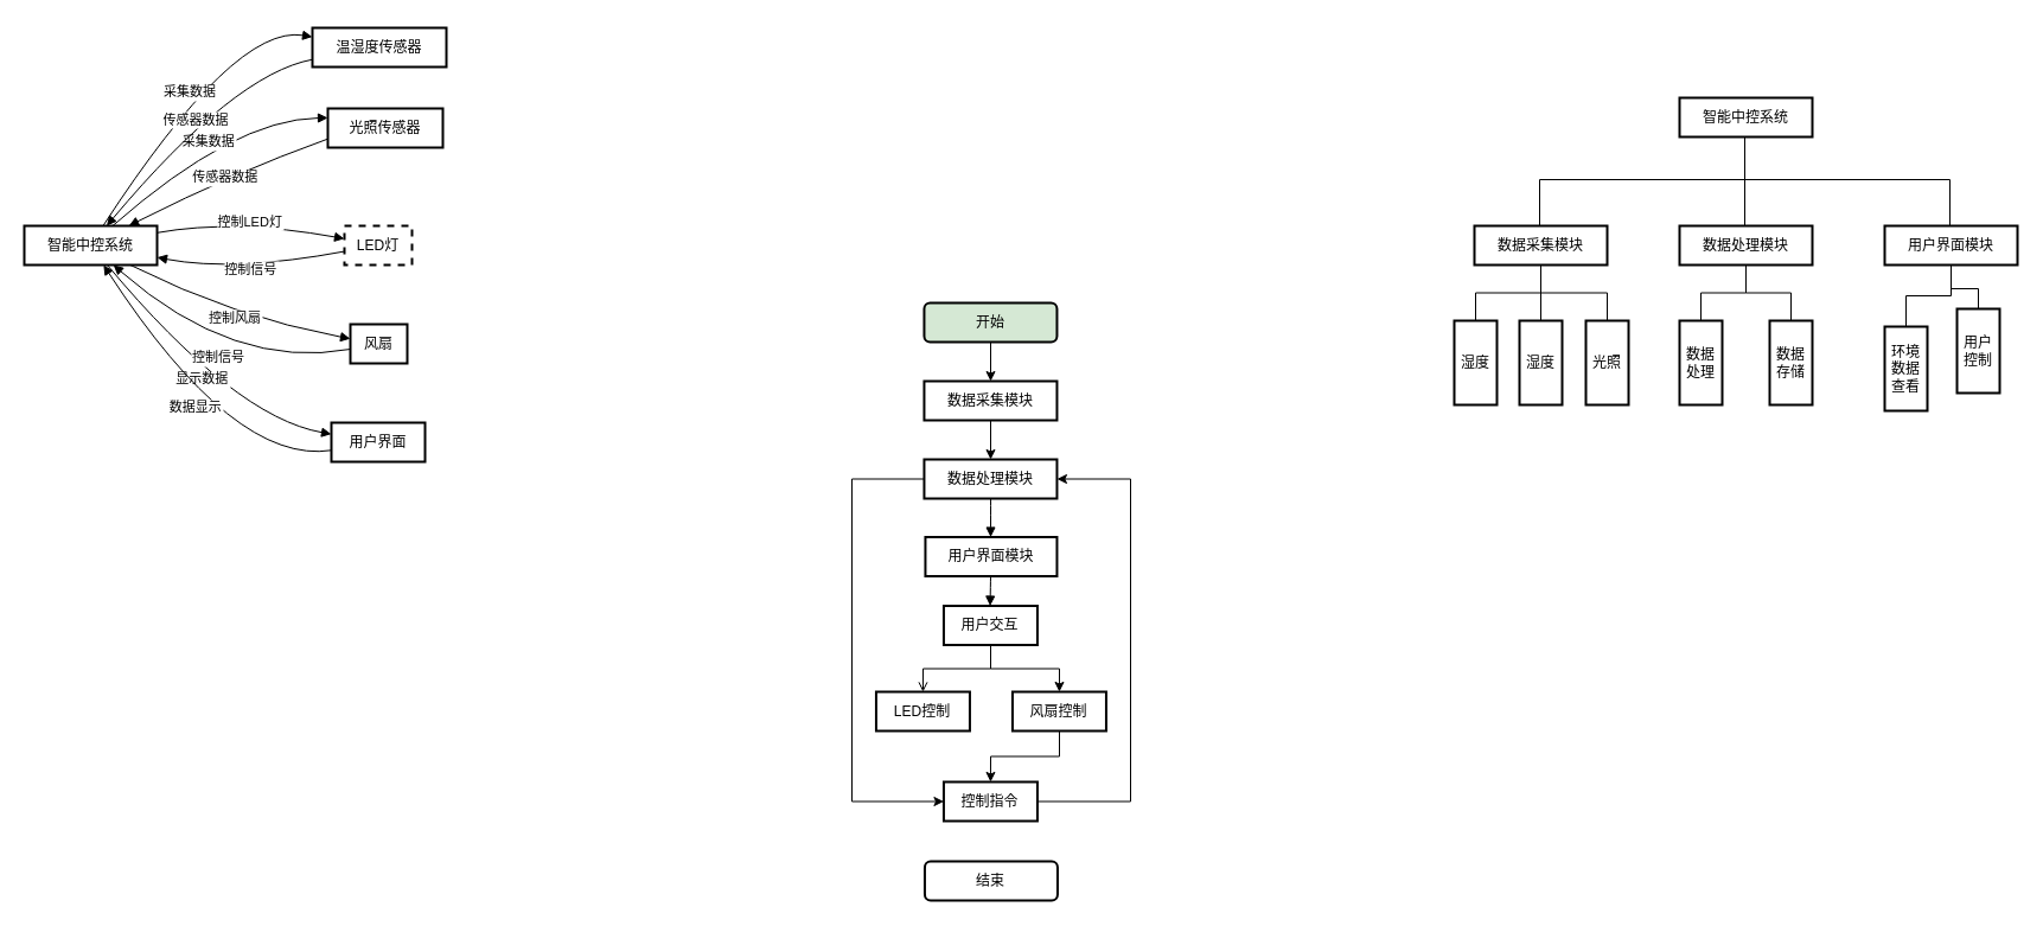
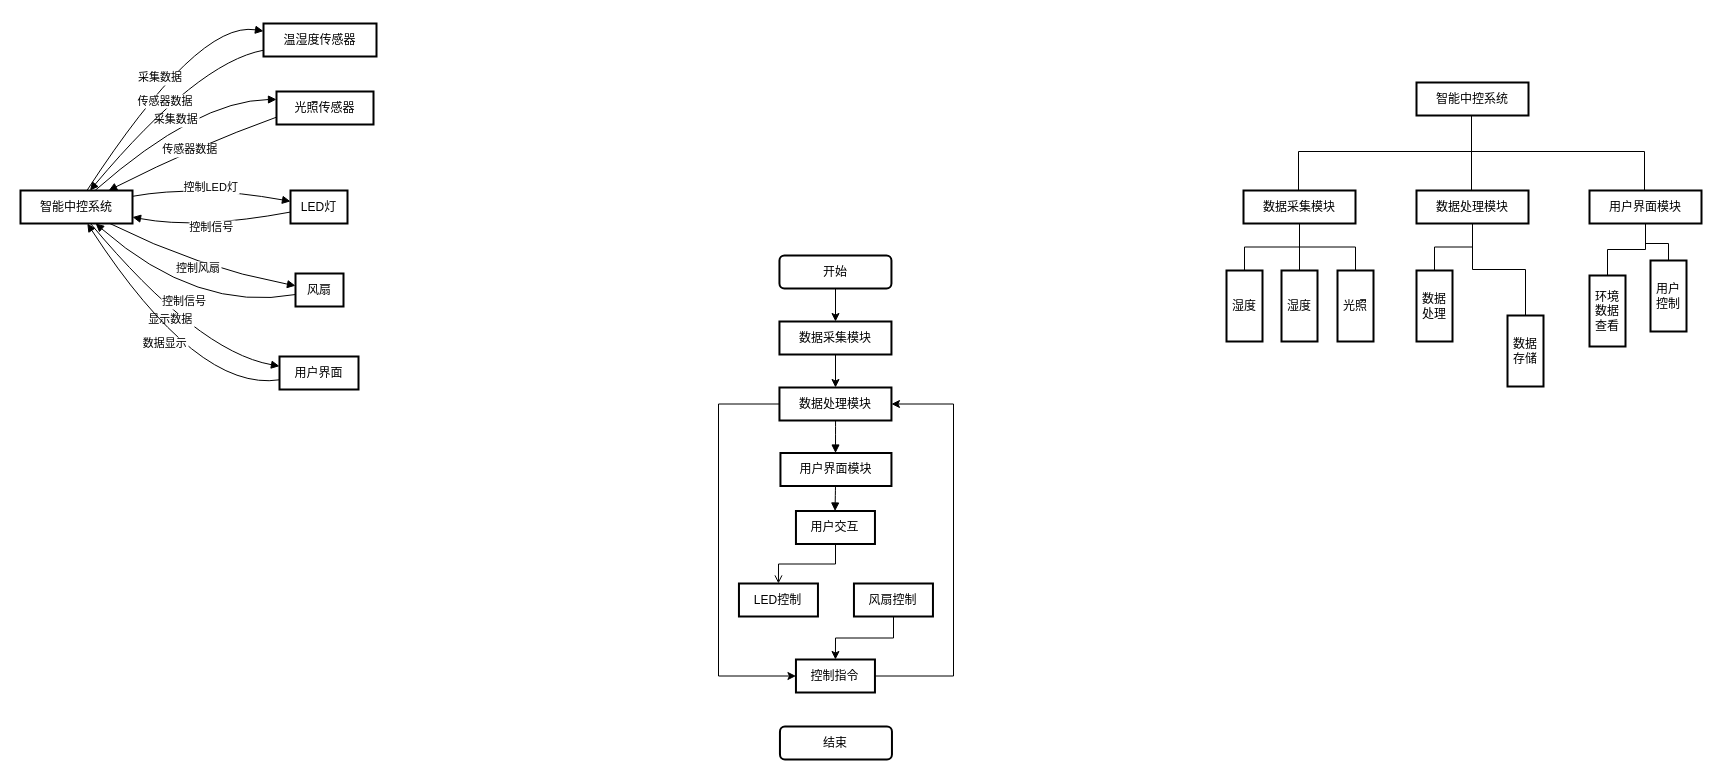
- <mxCell id="5" value="LED灯" style="whiteSpace=wrap;strokeWidth=2;dashed=1;" parent="1" vertex="1"><mxGeometry x="290" y="190" width="57" height="33" as="geometry" /></mxCell>
+ <mxCell id="5" value="LED灯" style="whiteSpace=wrap;strokeWidth=2;" parent="1" vertex="1"><mxGeometry x="290" y="190" width="57" height="33" as="geometry" /></mxCell>
- <mxCell id="51" value="开始" style="whiteSpace=wrap;strokeWidth=2;rounded=1;fillColor=#d5e8d4;" parent="1" vertex="1"><mxGeometry x="778.95" y="255" width="112" height="33" as="geometry" /></mxCell>
+ <mxCell id="51" value="开始" style="whiteSpace=wrap;strokeWidth=2;rounded=1;" parent="1" vertex="1"><mxGeometry x="778.95" y="255" width="112" height="33" as="geometry" /></mxCell>
- <mxCell id="47" value="数据存储" style="whiteSpace=wrap;strokeWidth=2;" parent="1" vertex="1"><mxGeometry x="1492" y="270" width="36" height="71" as="geometry" /></mxCell>
+ <mxCell id="47" value="数据存储" style="whiteSpace=wrap;strokeWidth=2;" parent="1" vertex="1"><mxGeometry x="1507" y="315" width="36" height="71" as="geometry" /></mxCell>
- <mxCell id="29" style="edgeStyle=orthogonalEdgeStyle;rounded=0;orthogonalLoop=1;jettySize=auto;html=1;entryX=0.5;entryY=0;entryDx=0;entryDy=0;" edge="1" parent="1" source="30" target="54"><mxGeometry relative="1" as="geometry" /></mxCell>
